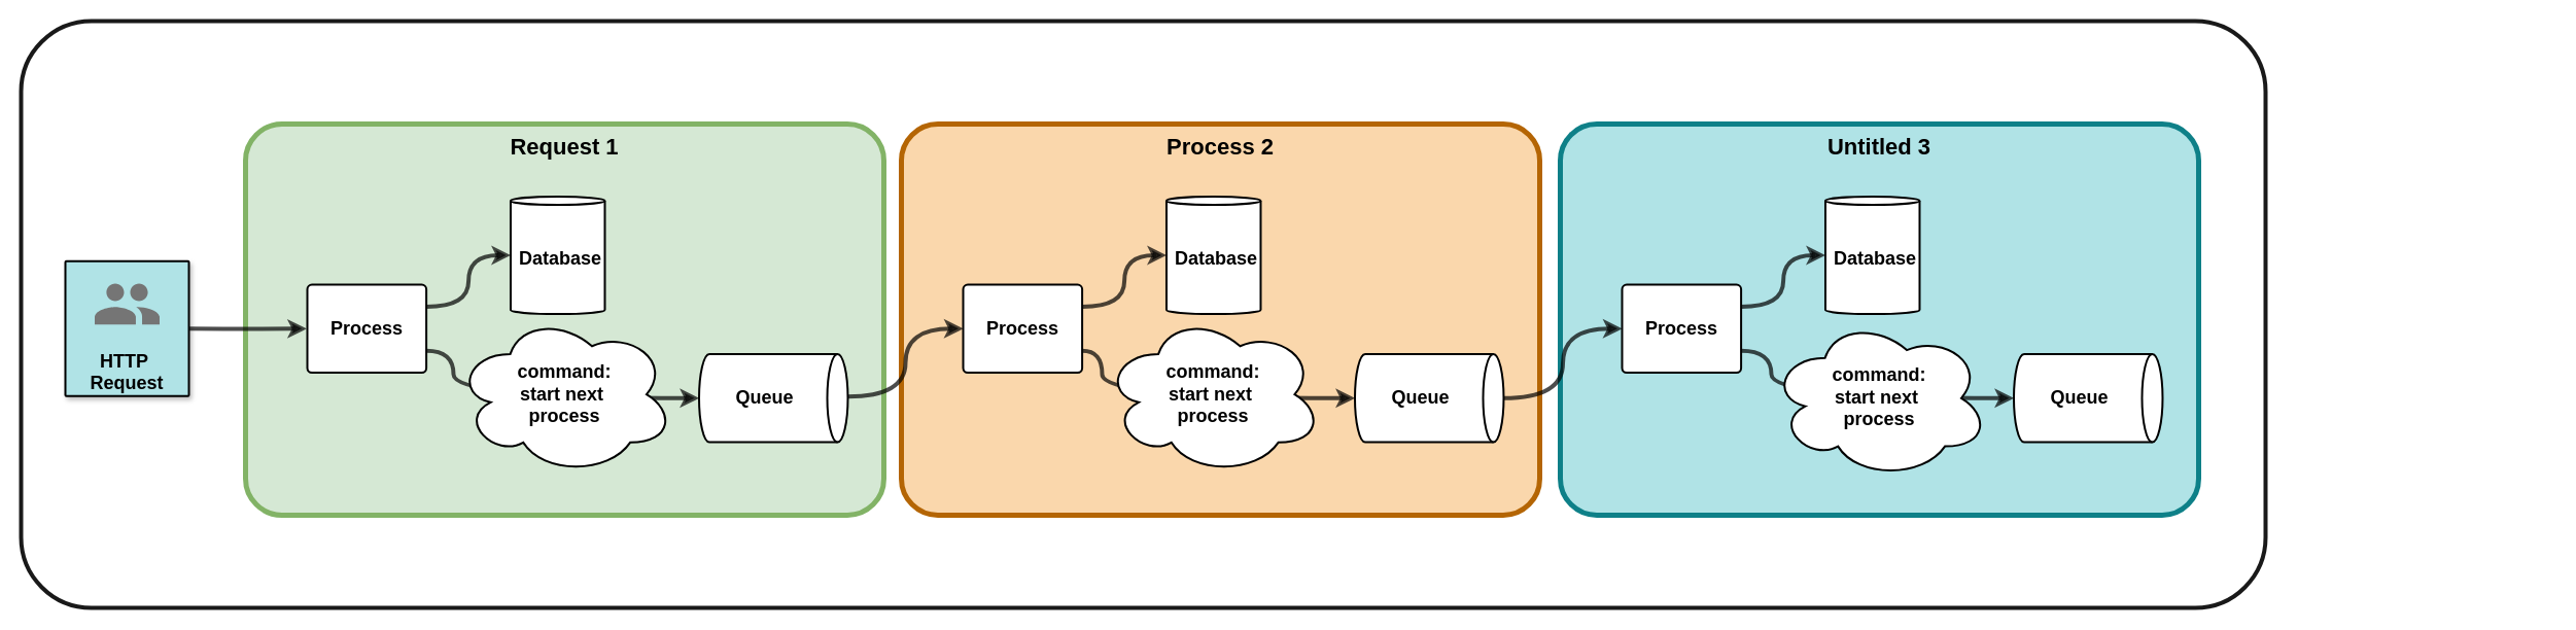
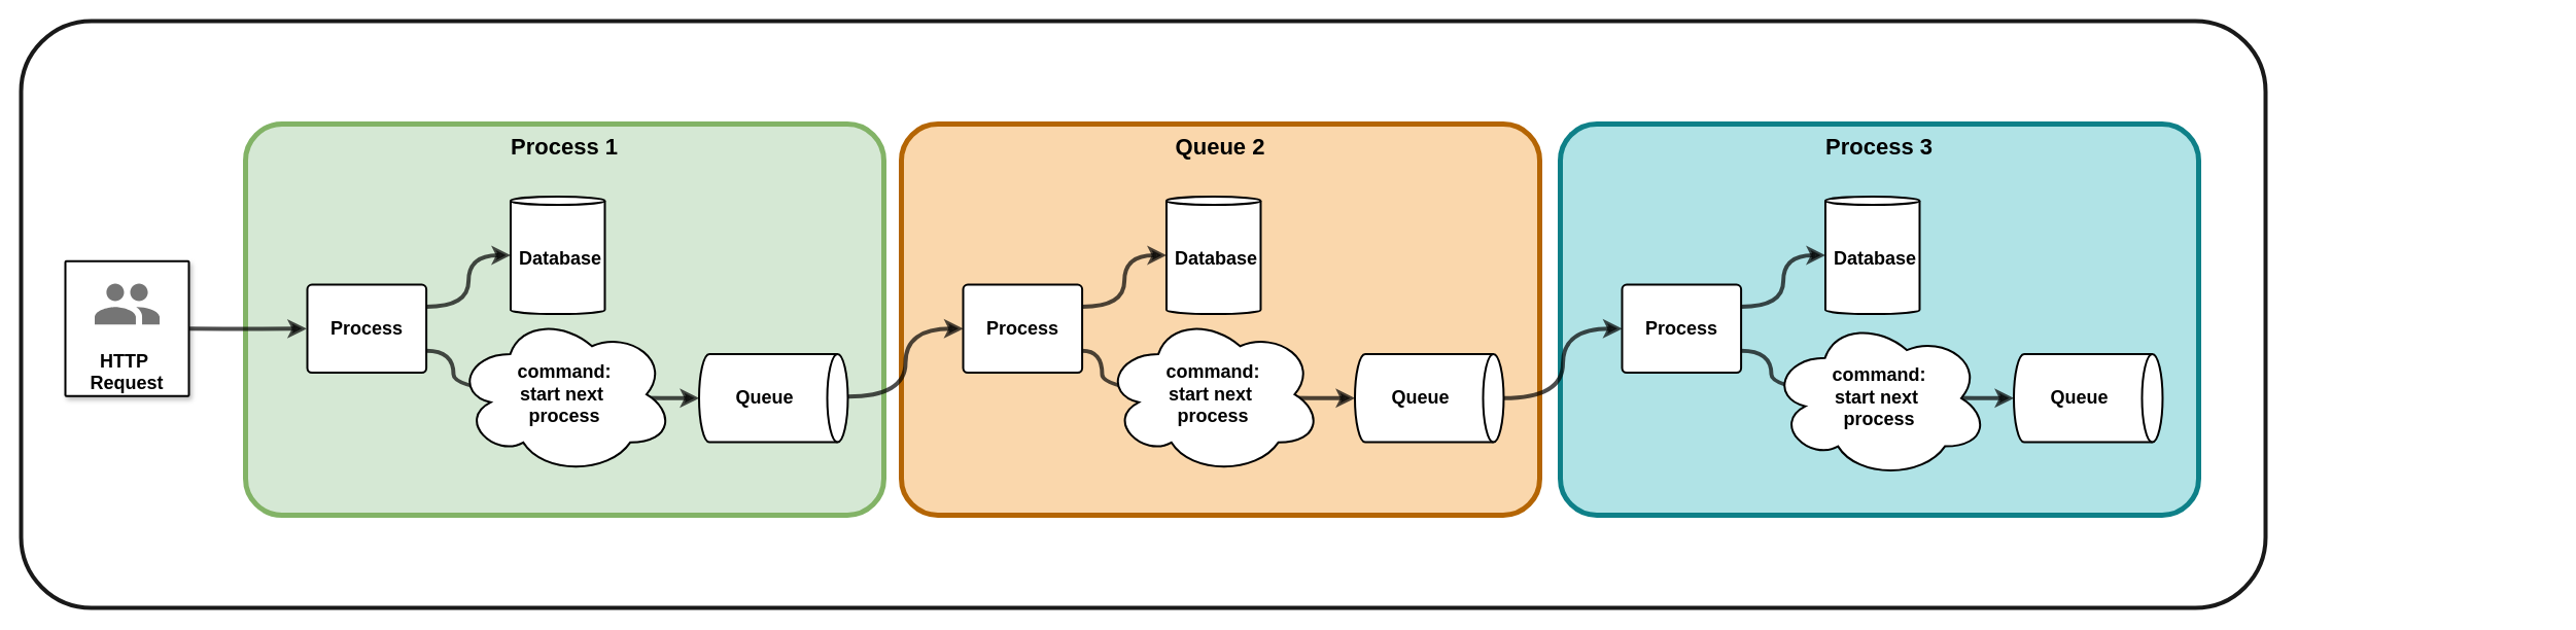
- <mxCell id="5" value="&lt;b&gt;&lt;font style=&quot;font-size: 22px;&quot;&gt;Request 1&lt;/font&gt;&lt;/b&gt;" style="html=1;overflow=block;blockSpacing=1;whiteSpace=wrap;container=0;pointerEvents=0;collapsible=0;recursiveResize=0;fontSize=20;spacing=0;strokeColor=#82b366;strokeOpacity=100;fillOpacity=100;rounded=1;absoluteArcSize=1;arcSize=71;fillColor=#d5e8d4;strokeWidth=5;lucidId=YW3KrpG5FYHL;horizontal=1;verticalAlign=top;spacingTop=10;spacingLeft=10;spacingRight=10;movable=1;resizable=1;rotatable=1;deletable=1;editable=1;locked=0;connectable=1;fontColor=#000000;" parent="4" vertex="1"><mxGeometry x="178" width="620" height="380" as="geometry" /></mxCell>
+ <mxCell id="5" value="&lt;b&gt;&lt;font style=&quot;font-size: 22px;&quot;&gt;Process 1&lt;/font&gt;&lt;/b&gt;" style="html=1;overflow=block;blockSpacing=1;whiteSpace=wrap;container=0;pointerEvents=0;collapsible=0;recursiveResize=0;fontSize=20;spacing=0;strokeColor=#82b366;strokeOpacity=100;fillOpacity=100;rounded=1;absoluteArcSize=1;arcSize=71;fillColor=#d5e8d4;strokeWidth=5;lucidId=YW3KrpG5FYHL;horizontal=1;verticalAlign=top;spacingTop=10;spacingLeft=10;spacingRight=10;movable=1;resizable=1;rotatable=1;deletable=1;editable=1;locked=0;connectable=1;fontColor=#000000;" parent="4" vertex="1"><mxGeometry x="178" width="620" height="380" as="geometry" /></mxCell>
- <mxCell id="25" value="&lt;b&gt;&lt;font style=&quot;font-size: 22px;&quot;&gt;Process 2&lt;/font&gt;&lt;/b&gt;" style="html=1;overflow=block;blockSpacing=1;whiteSpace=wrap;container=0;pointerEvents=0;collapsible=0;recursiveResize=0;fontSize=20;spacing=0;strokeColor=#b46504;strokeOpacity=100;fillOpacity=100;rounded=1;absoluteArcSize=1;arcSize=71;fillColor=#fad7ac;strokeWidth=5;lucidId=YW3KrpG5FYHL;horizontal=1;verticalAlign=top;spacingTop=10;spacingLeft=10;spacingRight=10;movable=1;resizable=1;rotatable=1;deletable=1;editable=1;locked=0;connectable=1;fontColor=#000000;" parent="24" vertex="1"><mxGeometry x="15" width="620" height="380" as="geometry" /></mxCell>
+ <mxCell id="25" value="&lt;b&gt;&lt;font style=&quot;font-size: 22px;&quot;&gt;Queue 2&lt;/font&gt;&lt;/b&gt;" style="html=1;overflow=block;blockSpacing=1;whiteSpace=wrap;container=0;pointerEvents=0;collapsible=0;recursiveResize=0;fontSize=20;spacing=0;strokeColor=#b46504;strokeOpacity=100;fillOpacity=100;rounded=1;absoluteArcSize=1;arcSize=71;fillColor=#fad7ac;strokeWidth=5;lucidId=YW3KrpG5FYHL;horizontal=1;verticalAlign=top;spacingTop=10;spacingLeft=10;spacingRight=10;movable=1;resizable=1;rotatable=1;deletable=1;editable=1;locked=0;connectable=1;fontColor=#000000;" parent="24" vertex="1"><mxGeometry x="15" width="620" height="380" as="geometry" /></mxCell>
- <mxCell id="17" value="&lt;b&gt;&lt;font style=&quot;font-size: 22px;&quot;&gt;Untitled 3&lt;/font&gt;&lt;/b&gt;" style="html=1;overflow=block;blockSpacing=1;whiteSpace=wrap;container=0;pointerEvents=0;collapsible=0;recursiveResize=0;fontSize=20;spacing=0;strokeColor=#0e8088;strokeOpacity=100;fillOpacity=100;rounded=1;absoluteArcSize=1;arcSize=71;fillColor=#b0e3e6;strokeWidth=5;lucidId=YW3KrpG5FYHL;horizontal=1;verticalAlign=top;spacingTop=10;spacingLeft=10;spacingRight=10;movable=1;resizable=1;rotatable=1;deletable=1;editable=1;locked=0;connectable=1;fontColor=#000000;" parent="16" vertex="1"><mxGeometry x="15" width="620" height="380" as="geometry" /></mxCell>
+ <mxCell id="17" value="&lt;b&gt;&lt;font style=&quot;font-size: 22px;&quot;&gt;Process 3&lt;/font&gt;&lt;/b&gt;" style="html=1;overflow=block;blockSpacing=1;whiteSpace=wrap;container=0;pointerEvents=0;collapsible=0;recursiveResize=0;fontSize=20;spacing=0;strokeColor=#0e8088;strokeOpacity=100;fillOpacity=100;rounded=1;absoluteArcSize=1;arcSize=71;fillColor=#b0e3e6;strokeWidth=5;lucidId=YW3KrpG5FYHL;horizontal=1;verticalAlign=top;spacingTop=10;spacingLeft=10;spacingRight=10;movable=1;resizable=1;rotatable=1;deletable=1;editable=1;locked=0;connectable=1;fontColor=#000000;" parent="16" vertex="1"><mxGeometry x="15" width="620" height="380" as="geometry" /></mxCell>
- <mxCell id="7" value="&lt;div&gt;HTTP&amp;nbsp;&lt;/div&gt;&lt;div&gt;Request&lt;/div&gt;" style="rounded=1;absoluteArcSize=1;arcSize=2;verticalAlign=bottom;fillColor=#b0e3e6;strokeColor=#000000;whiteSpace=wrap;fontSize=18;fontFamily=Helvetica;spacing=0;shadow=1;strokeWidth=2;html=1;movable=1;resizable=1;rotatable=1;deletable=1;editable=1;locked=0;connectable=1;fontColor=#000000;fontStyle=1;container=0;" parent="6" vertex="1"><mxGeometry x="3" y="62.85" width="120" height="131" as="geometry" /></mxCell>
+ <mxCell id="7" value="&lt;div&gt;HTTP&amp;nbsp;&lt;/div&gt;&lt;div&gt;Request&lt;/div&gt;" style="rounded=1;absoluteArcSize=1;arcSize=2;verticalAlign=bottom;fillColor=#FFFFFF;strokeColor=#000000;whiteSpace=wrap;fontSize=18;fontFamily=Helvetica;spacing=0;shadow=1;strokeWidth=2;html=1;movable=1;resizable=1;rotatable=1;deletable=1;editable=1;locked=0;connectable=1;fontColor=#000000;fontStyle=1;container=0;" parent="6" vertex="1"><mxGeometry x="3" y="62.85" width="120" height="131" as="geometry" /></mxCell>
